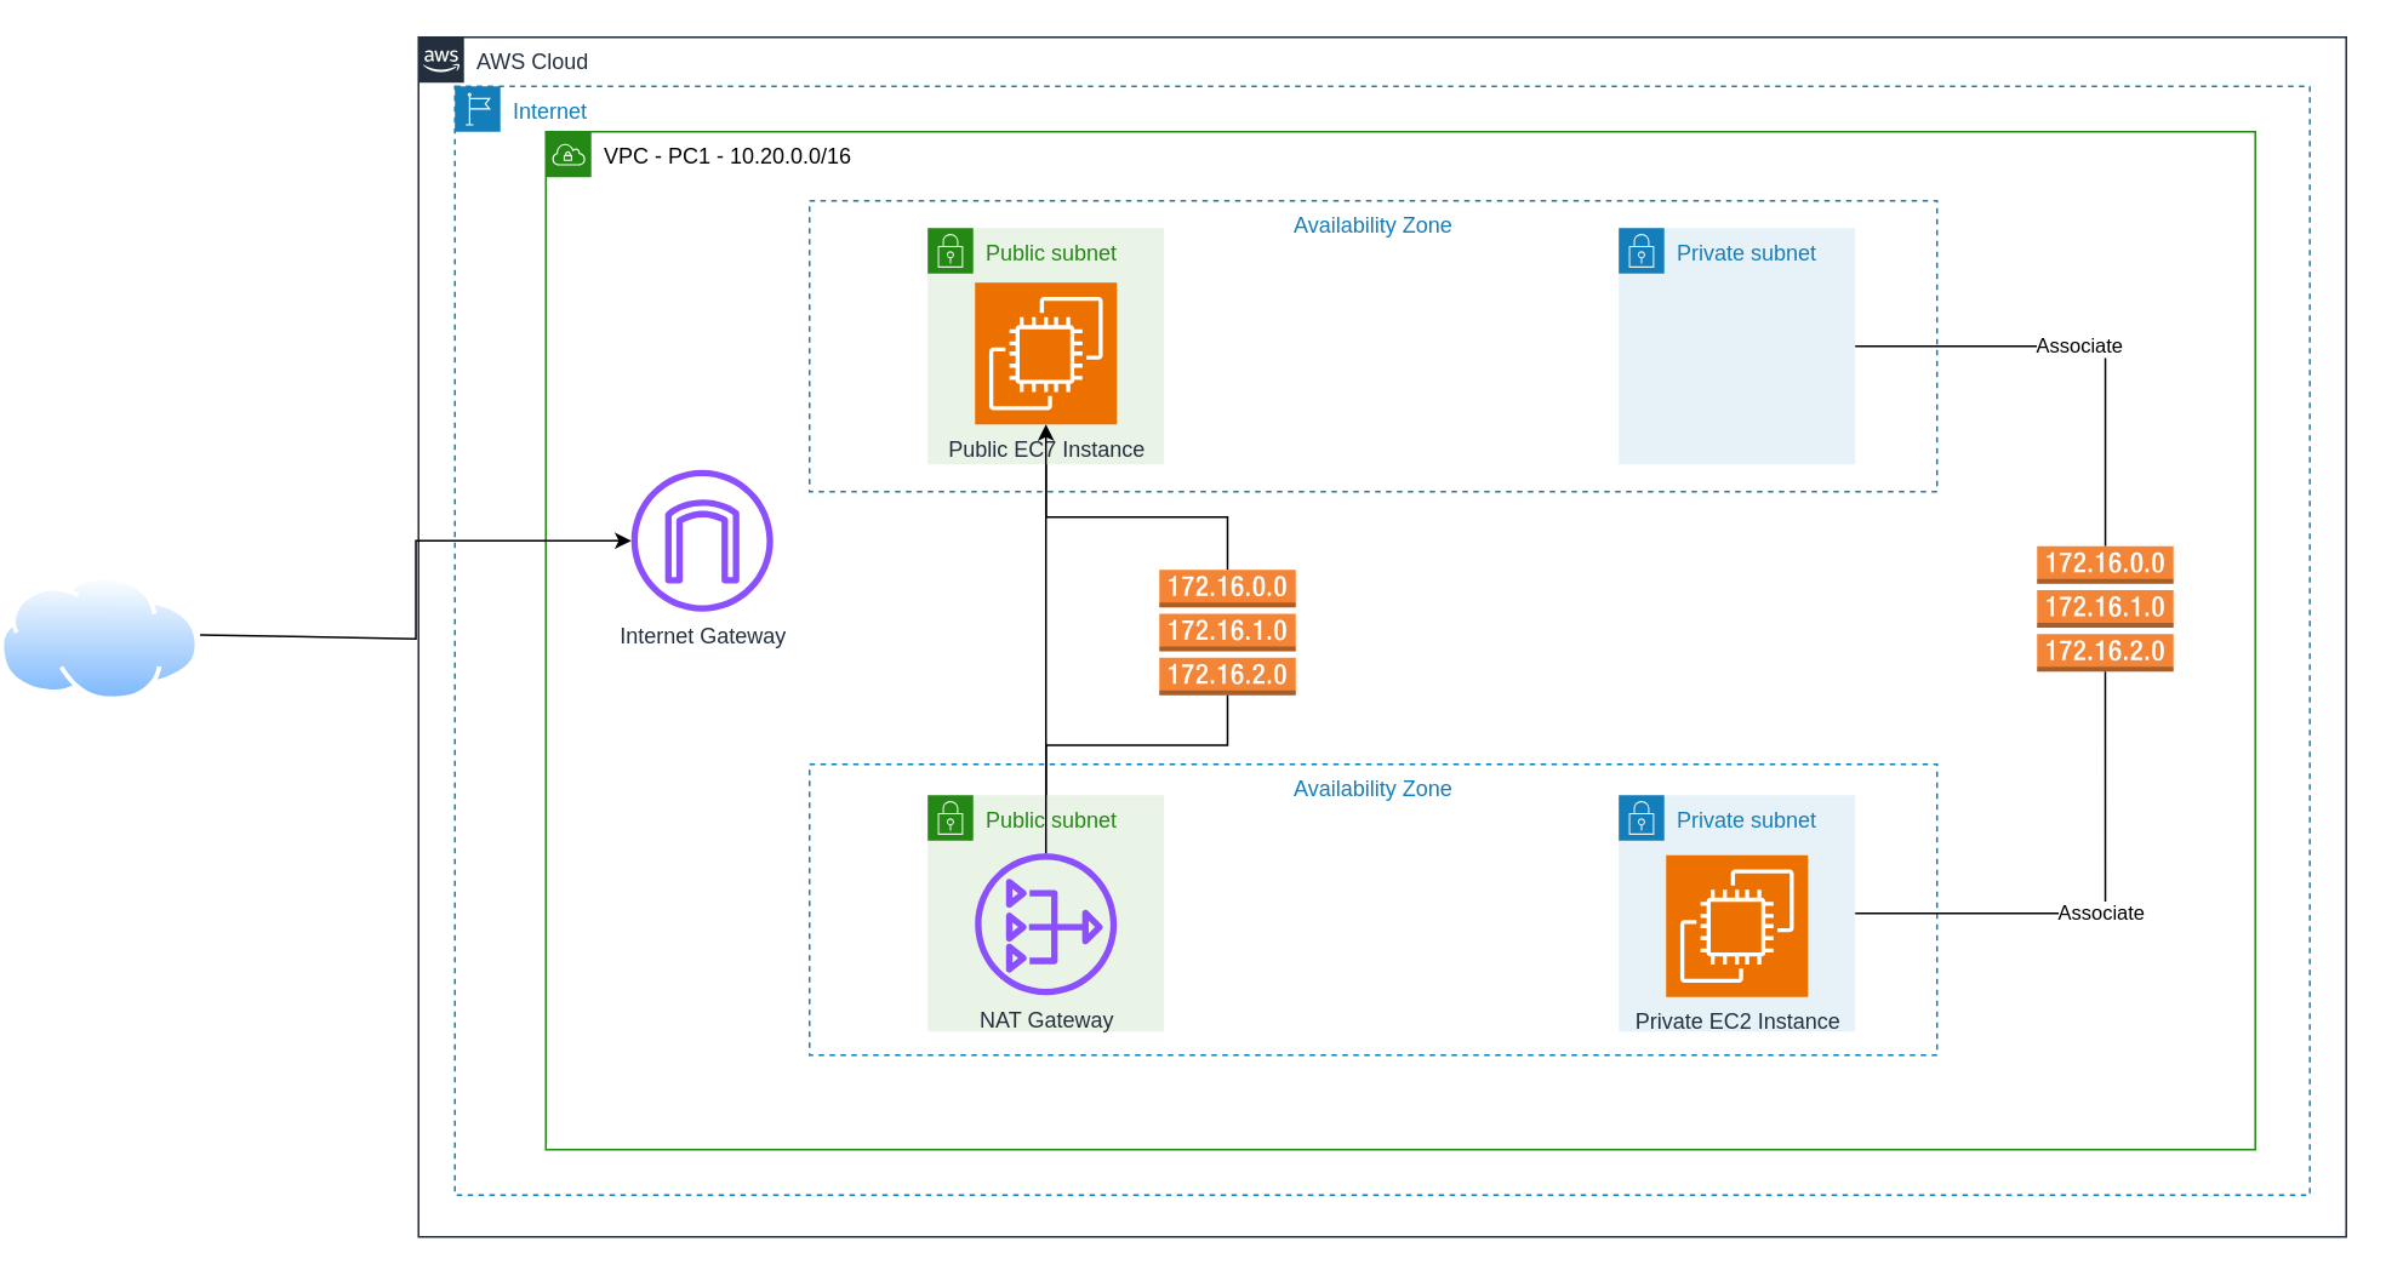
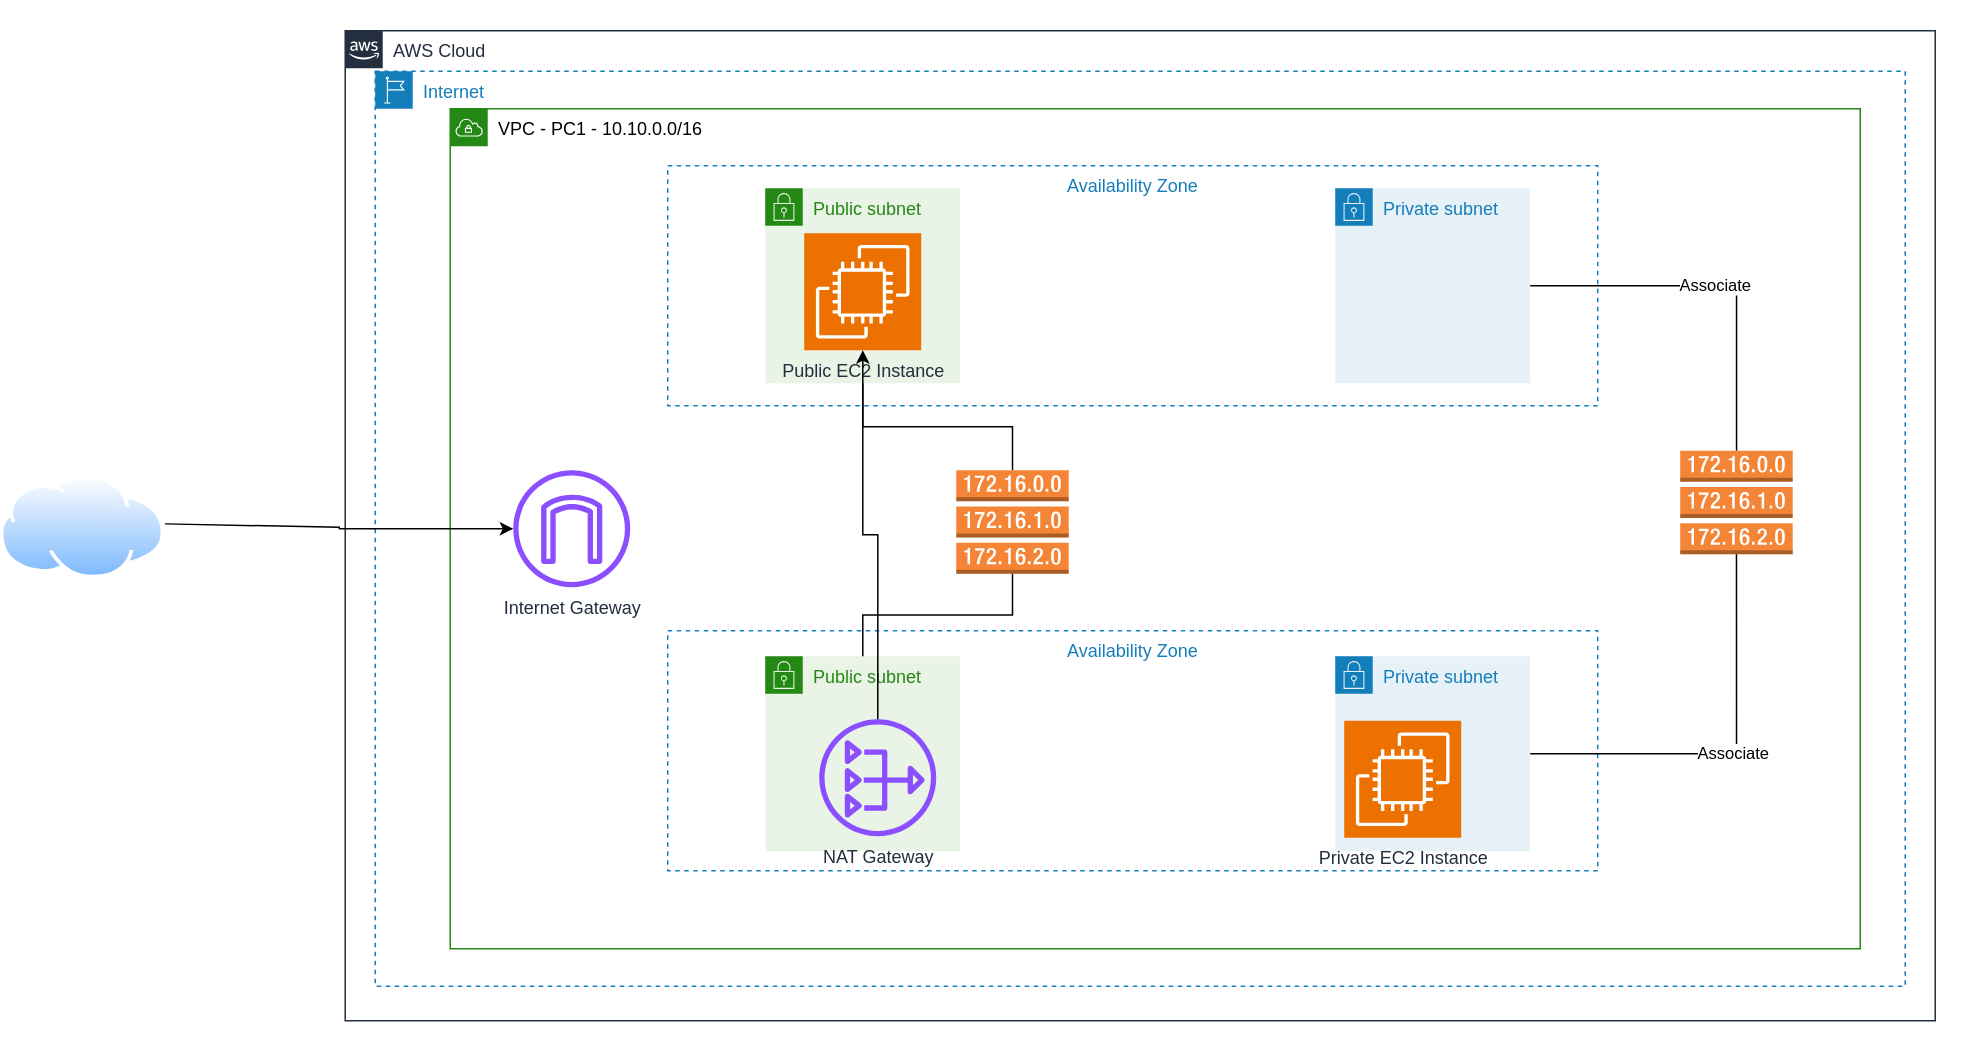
- <mxCell id="4" value="&lt;font color=&quot;#000000&quot;&gt;VPC - PC1 - 10.20.0.0/16&lt;/font&gt;" style="points=[[0,0],[0.25,0],[0.5,0],[0.75,0],[1,0],[1,0.25],[1,0.5],[1,0.75],[1,1],[0.75,1],[0.5,1],[0.25,1],[0,1],[0,0.75],[0,0.5],[0,0.25]];outlineConnect=0;gradientColor=none;html=1;whiteSpace=wrap;fontSize=12;fontStyle=0;container=1;pointerEvents=0;collapsible=0;recursiveResize=0;shape=mxgraph.aws4.group;grIcon=mxgraph.aws4.group_vpc;strokeColor=#248814;fillColor=none;verticalAlign=top;align=left;spacingLeft=30;fontColor=#AAB7B8;dashed=0;" parent="3" vertex="1"><mxGeometry x="50" y="25" width="940" height="560" as="geometry" /></mxCell>
+ <mxCell id="4" value="&lt;font color=&quot;#000000&quot;&gt;VPC - PC1 - 10.10.0.0/16&lt;/font&gt;" style="points=[[0,0],[0.25,0],[0.5,0],[0.75,0],[1,0],[1,0.25],[1,0.5],[1,0.75],[1,1],[0.75,1],[0.5,1],[0.25,1],[0,1],[0,0.75],[0,0.5],[0,0.25]];outlineConnect=0;gradientColor=none;html=1;whiteSpace=wrap;fontSize=12;fontStyle=0;container=1;pointerEvents=0;collapsible=0;recursiveResize=0;shape=mxgraph.aws4.group;grIcon=mxgraph.aws4.group_vpc;strokeColor=#248814;fillColor=none;verticalAlign=top;align=left;spacingLeft=30;fontColor=#AAB7B8;dashed=0;" parent="3" vertex="1"><mxGeometry x="50" y="25" width="940" height="560" as="geometry" /></mxCell>
- <mxCell id="14" value="Public EC7 Instance" style="sketch=0;points=[[0,0,0],[0.25,0,0],[0.5,0,0],[0.75,0,0],[1,0,0],[0,1,0],[0.25,1,0],[0.5,1,0],[0.75,1,0],[1,1,0],[0,0.25,0],[0,0.5,0],[0,0.75,0],[1,0.25,0],[1,0.5,0],[1,0.75,0]];outlineConnect=0;fontColor=#232F3E;fillColor=#ED7100;strokeColor=#ffffff;dashed=0;verticalLabelPosition=bottom;verticalAlign=top;align=center;html=1;fontSize=12;fontStyle=0;aspect=fixed;shape=mxgraph.aws4.resourceIcon;resIcon=mxgraph.aws4.ec2;" parent="4" vertex="1"><mxGeometry x="236" y="83" width="78" height="78" as="geometry" /></mxCell>
+ <mxCell id="14" value="Public EC2 Instance" style="sketch=0;points=[[0,0,0],[0.25,0,0],[0.5,0,0],[0.75,0,0],[1,0,0],[0,1,0],[0.25,1,0],[0.5,1,0],[0.75,1,0],[1,1,0],[0,0.25,0],[0,0.5,0],[0,0.75,0],[1,0.25,0],[1,0.5,0],[1,0.75,0]];outlineConnect=0;fontColor=#232F3E;fillColor=#ED7100;strokeColor=#ffffff;dashed=0;verticalLabelPosition=bottom;verticalAlign=top;align=center;html=1;fontSize=12;fontStyle=0;aspect=fixed;shape=mxgraph.aws4.resourceIcon;resIcon=mxgraph.aws4.ec2;" parent="4" vertex="1"><mxGeometry x="236" y="83" width="78" height="78" as="geometry" /></mxCell>
- <mxCell id="7" value="Internet Gateway" style="sketch=0;outlineConnect=0;fontColor=#232F3E;gradientColor=none;fillColor=#8C4FFF;strokeColor=none;dashed=0;verticalLabelPosition=bottom;verticalAlign=top;align=center;html=1;fontSize=12;fontStyle=0;aspect=fixed;pointerEvents=1;shape=mxgraph.aws4.internet_gateway;" parent="4" vertex="1"><mxGeometry x="47" y="186" width="78" height="78" as="geometry" /></mxCell>
+ <mxCell id="7" value="Internet Gateway" style="sketch=0;outlineConnect=0;fontColor=#232F3E;gradientColor=none;fillColor=#8C4FFF;strokeColor=none;dashed=0;verticalLabelPosition=bottom;verticalAlign=top;align=center;html=1;fontSize=12;fontStyle=0;aspect=fixed;pointerEvents=1;shape=mxgraph.aws4.internet_gateway;" parent="4" vertex="1"><mxGeometry x="42" y="241" width="78" height="78" as="geometry" /></mxCell>
- <mxCell id="11" value="NAT Gateway" style="sketch=0;outlineConnect=0;fontColor=#232F3E;gradientColor=none;fillColor=#8C4FFF;strokeColor=none;dashed=0;verticalLabelPosition=bottom;verticalAlign=top;align=center;html=1;fontSize=12;fontStyle=0;aspect=fixed;pointerEvents=1;shape=mxgraph.aws4.nat_gateway;" parent="10" vertex="1"><mxGeometry x="26" y="32" width="78" height="78" as="geometry" /></mxCell>
+ <mxCell id="11" value="NAT Gateway" style="sketch=0;outlineConnect=0;fontColor=#232F3E;gradientColor=none;fillColor=#8C4FFF;strokeColor=none;dashed=0;verticalLabelPosition=bottom;verticalAlign=top;align=center;html=1;fontSize=12;fontStyle=0;aspect=fixed;pointerEvents=1;shape=mxgraph.aws4.nat_gateway;" parent="10" vertex="1"><mxGeometry x="36" y="42" width="78" height="78" as="geometry" /></mxCell>
- <mxCell id="13" value="Private EC2 Instance" style="sketch=0;points=[[0,0,0],[0.25,0,0],[0.5,0,0],[0.75,0,0],[1,0,0],[0,1,0],[0.25,1,0],[0.5,1,0],[0.75,1,0],[1,1,0],[0,0.25,0],[0,0.5,0],[0,0.75,0],[1,0.25,0],[1,0.5,0],[1,0.75,0]];outlineConnect=0;fontColor=#232F3E;fillColor=#ED7100;strokeColor=#ffffff;dashed=0;verticalLabelPosition=bottom;verticalAlign=top;align=center;html=1;fontSize=12;fontStyle=0;aspect=fixed;shape=mxgraph.aws4.resourceIcon;resIcon=mxgraph.aws4.ec2;" parent="12" vertex="1"><mxGeometry x="26" y="33" width="78" height="78" as="geometry" /></mxCell>
+ <mxCell id="13" value="Private EC2 Instance" style="sketch=0;points=[[0,0,0],[0.25,0,0],[0.5,0,0],[0.75,0,0],[1,0,0],[0,1,0],[0.25,1,0],[0.5,1,0],[0.75,1,0],[1,1,0],[0,0.25,0],[0,0.5,0],[0,0.75,0],[1,0.25,0],[1,0.5,0],[1,0.75,0]];outlineConnect=0;fontColor=#232F3E;fillColor=#ED7100;strokeColor=#ffffff;dashed=0;verticalLabelPosition=bottom;verticalAlign=top;align=center;html=1;fontSize=12;fontStyle=0;aspect=fixed;shape=mxgraph.aws4.resourceIcon;resIcon=mxgraph.aws4.ec2;" parent="12" vertex="1"><mxGeometry x="6" y="43" width="78" height="78" as="geometry" /></mxCell>
